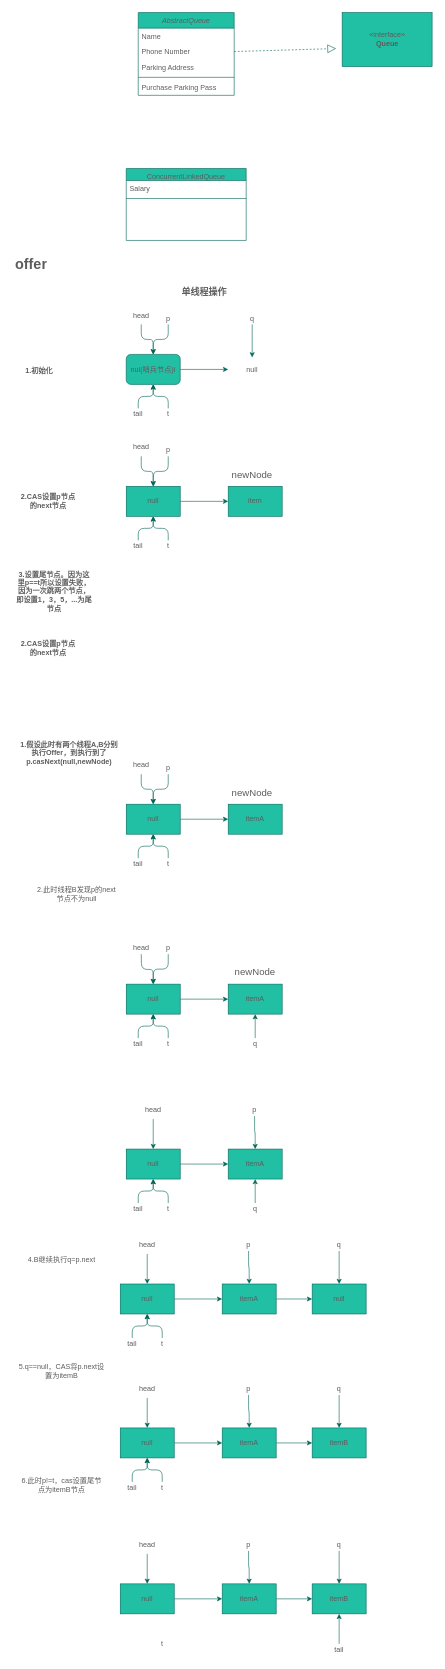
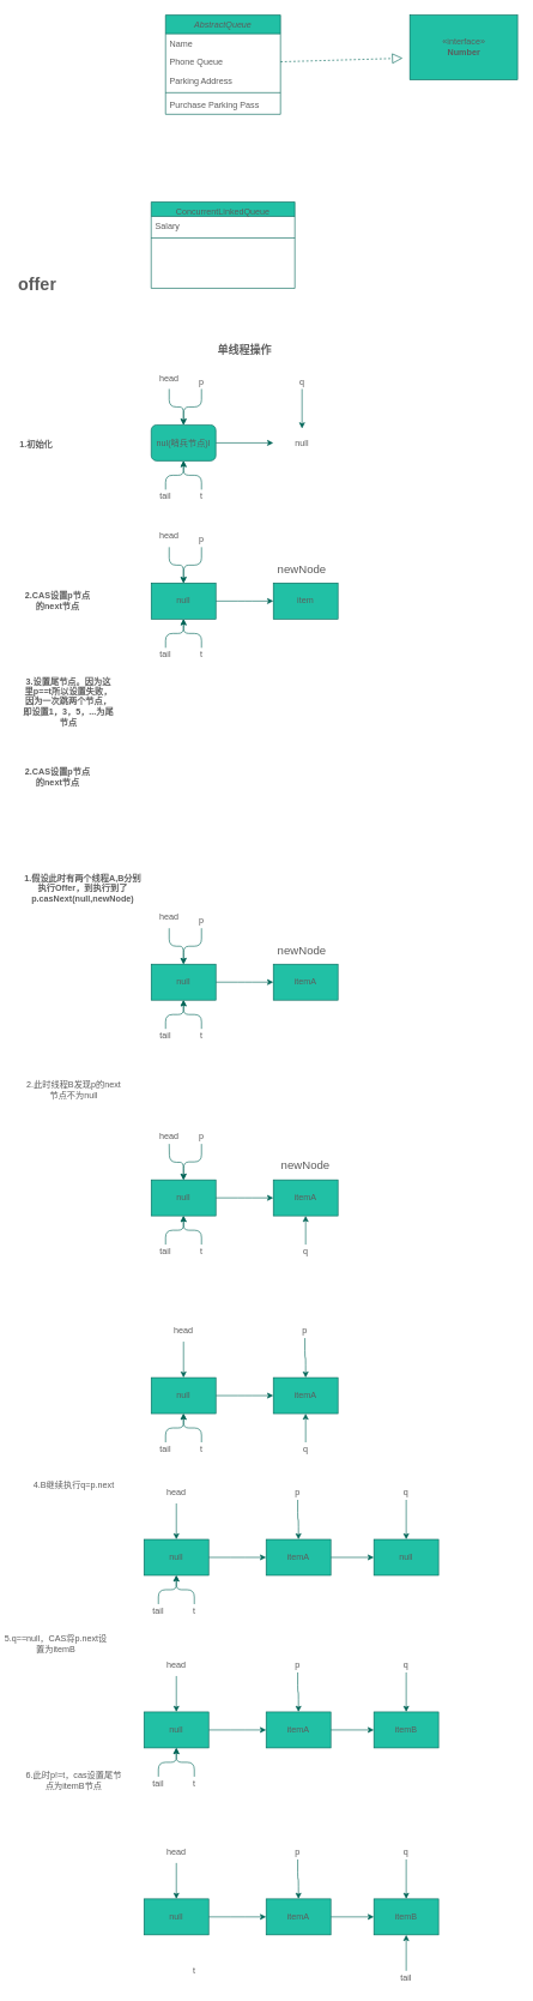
- <mxCell id="11" value="«interface»&lt;br&gt;&lt;b&gt;Queue&lt;/b&gt;" style="html=1;fillColor=#21C0A5;strokeColor=#006658;fontColor=#5C5C5C;" parent="1" vertex="1"><mxGeometry x="570" y="20" width="150" height="90" as="geometry" /></mxCell>
+ <mxCell id="11" value="«interface»&lt;br&gt;&lt;b&gt;Number&lt;/b&gt;" style="html=1;fillColor=#21C0A5;strokeColor=#006658;fontColor=#5C5C5C;" parent="1" vertex="1"><mxGeometry x="570" y="20" width="150" height="90" as="geometry" /></mxCell>
- <mxCell id="4" value="Phone Number" style="text;align=left;verticalAlign=top;spacingLeft=4;spacingRight=4;overflow=hidden;rotatable=0;points=[[0,0.5],[1,0.5]];portConstraint=eastwest;rounded=0;shadow=0;html=0;fontColor=#5C5C5C;" parent="2" vertex="1"><mxGeometry y="52" width="160" height="26" as="geometry" /></mxCell>
+ <mxCell id="4" value="Phone Queue" style="text;align=left;verticalAlign=top;spacingLeft=4;spacingRight=4;overflow=hidden;rotatable=0;points=[[0,0.5],[1,0.5]];portConstraint=eastwest;rounded=0;shadow=0;html=0;fontColor=#5C5C5C;" parent="2" vertex="1"><mxGeometry y="52" width="160" height="26" as="geometry" /></mxCell>
- <mxCell id="23" value="&lt;h1&gt;offer&lt;/h1&gt;" style="text;html=1;strokeColor=none;fillColor=none;spacing=5;spacingTop=-20;whiteSpace=wrap;overflow=hidden;rounded=0;fontColor=#5C5C5C;" vertex="1" parent="1"><mxGeometry x="20" y="420" width="90" height="40" as="geometry" /></mxCell>
+ <mxCell id="23" value="&lt;h1&gt;offer&lt;/h1&gt;" style="text;html=1;strokeColor=none;fillColor=none;spacing=5;spacingTop=-20;whiteSpace=wrap;overflow=hidden;rounded=0;fontColor=#5C5C5C;" vertex="1" parent="1"><mxGeometry x="20" y="375" width="90" height="40" as="geometry" /></mxCell>
- <mxCell id="27" value="1.初始化" style="text;html=1;strokeColor=none;fillColor=none;align=center;verticalAlign=middle;whiteSpace=wrap;rounded=0;sketch=0;fontColor=#5C5C5C;fontStyle=1;fontSize=12;" vertex="1" parent="1"><mxGeometry x="30" y="605" width="70" height="25" as="geometry" /></mxCell>
+ <mxCell id="27" value="1.初始化" style="text;html=1;strokeColor=none;fillColor=none;align=center;verticalAlign=middle;whiteSpace=wrap;rounded=0;sketch=0;fontColor=#5C5C5C;fontStyle=1;fontSize=12;" vertex="1" parent="1"><mxGeometry x="15" y="605" width="70" height="25" as="geometry" /></mxCell>
- <mxCell id="40" value="3.设置尾节点。因为这里p==t所以设置失败，因为一次跳两个节点，即设置1，3，5，...为尾节点" style="text;html=1;strokeColor=none;fillColor=none;align=center;verticalAlign=middle;whiteSpace=wrap;rounded=0;sketch=0;fontColor=#5C5C5C;fontStyle=1;fontSize=12;" vertex="1" parent="1"><mxGeometry x="25" y="950" width="130" height="70" as="geometry" /></mxCell>
+ <mxCell id="40" value="3.设置尾节点。因为这里p==t所以设置失败，因为一次跳两个节点，即设置1，3，5，...为尾节点" style="text;html=1;strokeColor=none;fillColor=none;align=center;verticalAlign=middle;whiteSpace=wrap;rounded=0;sketch=0;fontColor=#5C5C5C;fontStyle=1;fontSize=12;" vertex="1" parent="1"><mxGeometry x="30" y="940" width="130" height="70" as="geometry" /></mxCell>
- <mxCell id="44" value="1.假设此时有两个线程A,B分别执行Offer，到执行到了p.casNext(null,newNode)" style="text;html=1;strokeColor=none;fillColor=none;align=center;verticalAlign=middle;whiteSpace=wrap;rounded=0;sketch=0;fontColor=#5C5C5C;fontStyle=1;fontSize=12;" vertex="1" parent="1"><mxGeometry x="30" y="1220" width="170" height="70" as="geometry" /></mxCell>
+ <mxCell id="44" value="1.假设此时有两个线程A,B分别执行Offer，到执行到了p.casNext(null,newNode)" style="text;html=1;strokeColor=none;fillColor=none;align=center;verticalAlign=middle;whiteSpace=wrap;rounded=0;sketch=0;fontColor=#5C5C5C;fontStyle=1;fontSize=12;" vertex="1" parent="1"><mxGeometry x="30" y="1200" width="170" height="70" as="geometry" /></mxCell>
- <mxCell id="57" value="2.此时线程B发现p的next节点不为null" style="text;html=1;strokeColor=none;fillColor=none;align=center;verticalAlign=middle;whiteSpace=wrap;rounded=0;sketch=0;fontSize=12;fontColor=#5C5C5C;" vertex="1" parent="1"><mxGeometry x="55" y="1465" width="145" height="50" as="geometry" /></mxCell>
+ <mxCell id="57" value="2.此时线程B发现p的next节点不为null" style="text;html=1;strokeColor=none;fillColor=none;align=center;verticalAlign=middle;whiteSpace=wrap;rounded=0;sketch=0;fontSize=12;fontColor=#5C5C5C;" vertex="1" parent="1"><mxGeometry x="30" y="1490" width="145" height="50" as="geometry" /></mxCell>
- <mxCell id="85" value="4.B继续执行q=p.next" style="text;html=1;strokeColor=none;fillColor=none;align=center;verticalAlign=middle;whiteSpace=wrap;rounded=0;sketch=0;fontSize=12;fontColor=#5C5C5C;" vertex="1" parent="1"><mxGeometry x="30" y="2075" width="145" height="50" as="geometry" /></mxCell>
+ <mxCell id="85" value="4.B继续执行q=p.next" style="text;html=1;strokeColor=none;fillColor=none;align=center;verticalAlign=middle;whiteSpace=wrap;rounded=0;sketch=0;fontSize=12;fontColor=#5C5C5C;" vertex="1" parent="1"><mxGeometry x="30" y="2040" width="145" height="50" as="geometry" /></mxCell>
- <mxCell id="101" value="5.q==null，CAS将p.next设置为itemB" style="text;html=1;strokeColor=none;fillColor=none;align=center;verticalAlign=middle;whiteSpace=wrap;rounded=0;sketch=0;fontSize=12;fontColor=#5C5C5C;" vertex="1" parent="1"><mxGeometry x="30" y="2260" width="145" height="50" as="geometry" /></mxCell>
+ <mxCell id="101" value="5.q==null，CAS将p.next设置为itemB" style="text;html=1;strokeColor=none;fillColor=none;align=center;verticalAlign=middle;whiteSpace=wrap;rounded=0;sketch=0;fontSize=12;fontColor=#5C5C5C;" vertex="1" parent="1"><mxGeometry x="5" y="2260" width="145" height="50" as="geometry" /></mxCell>
